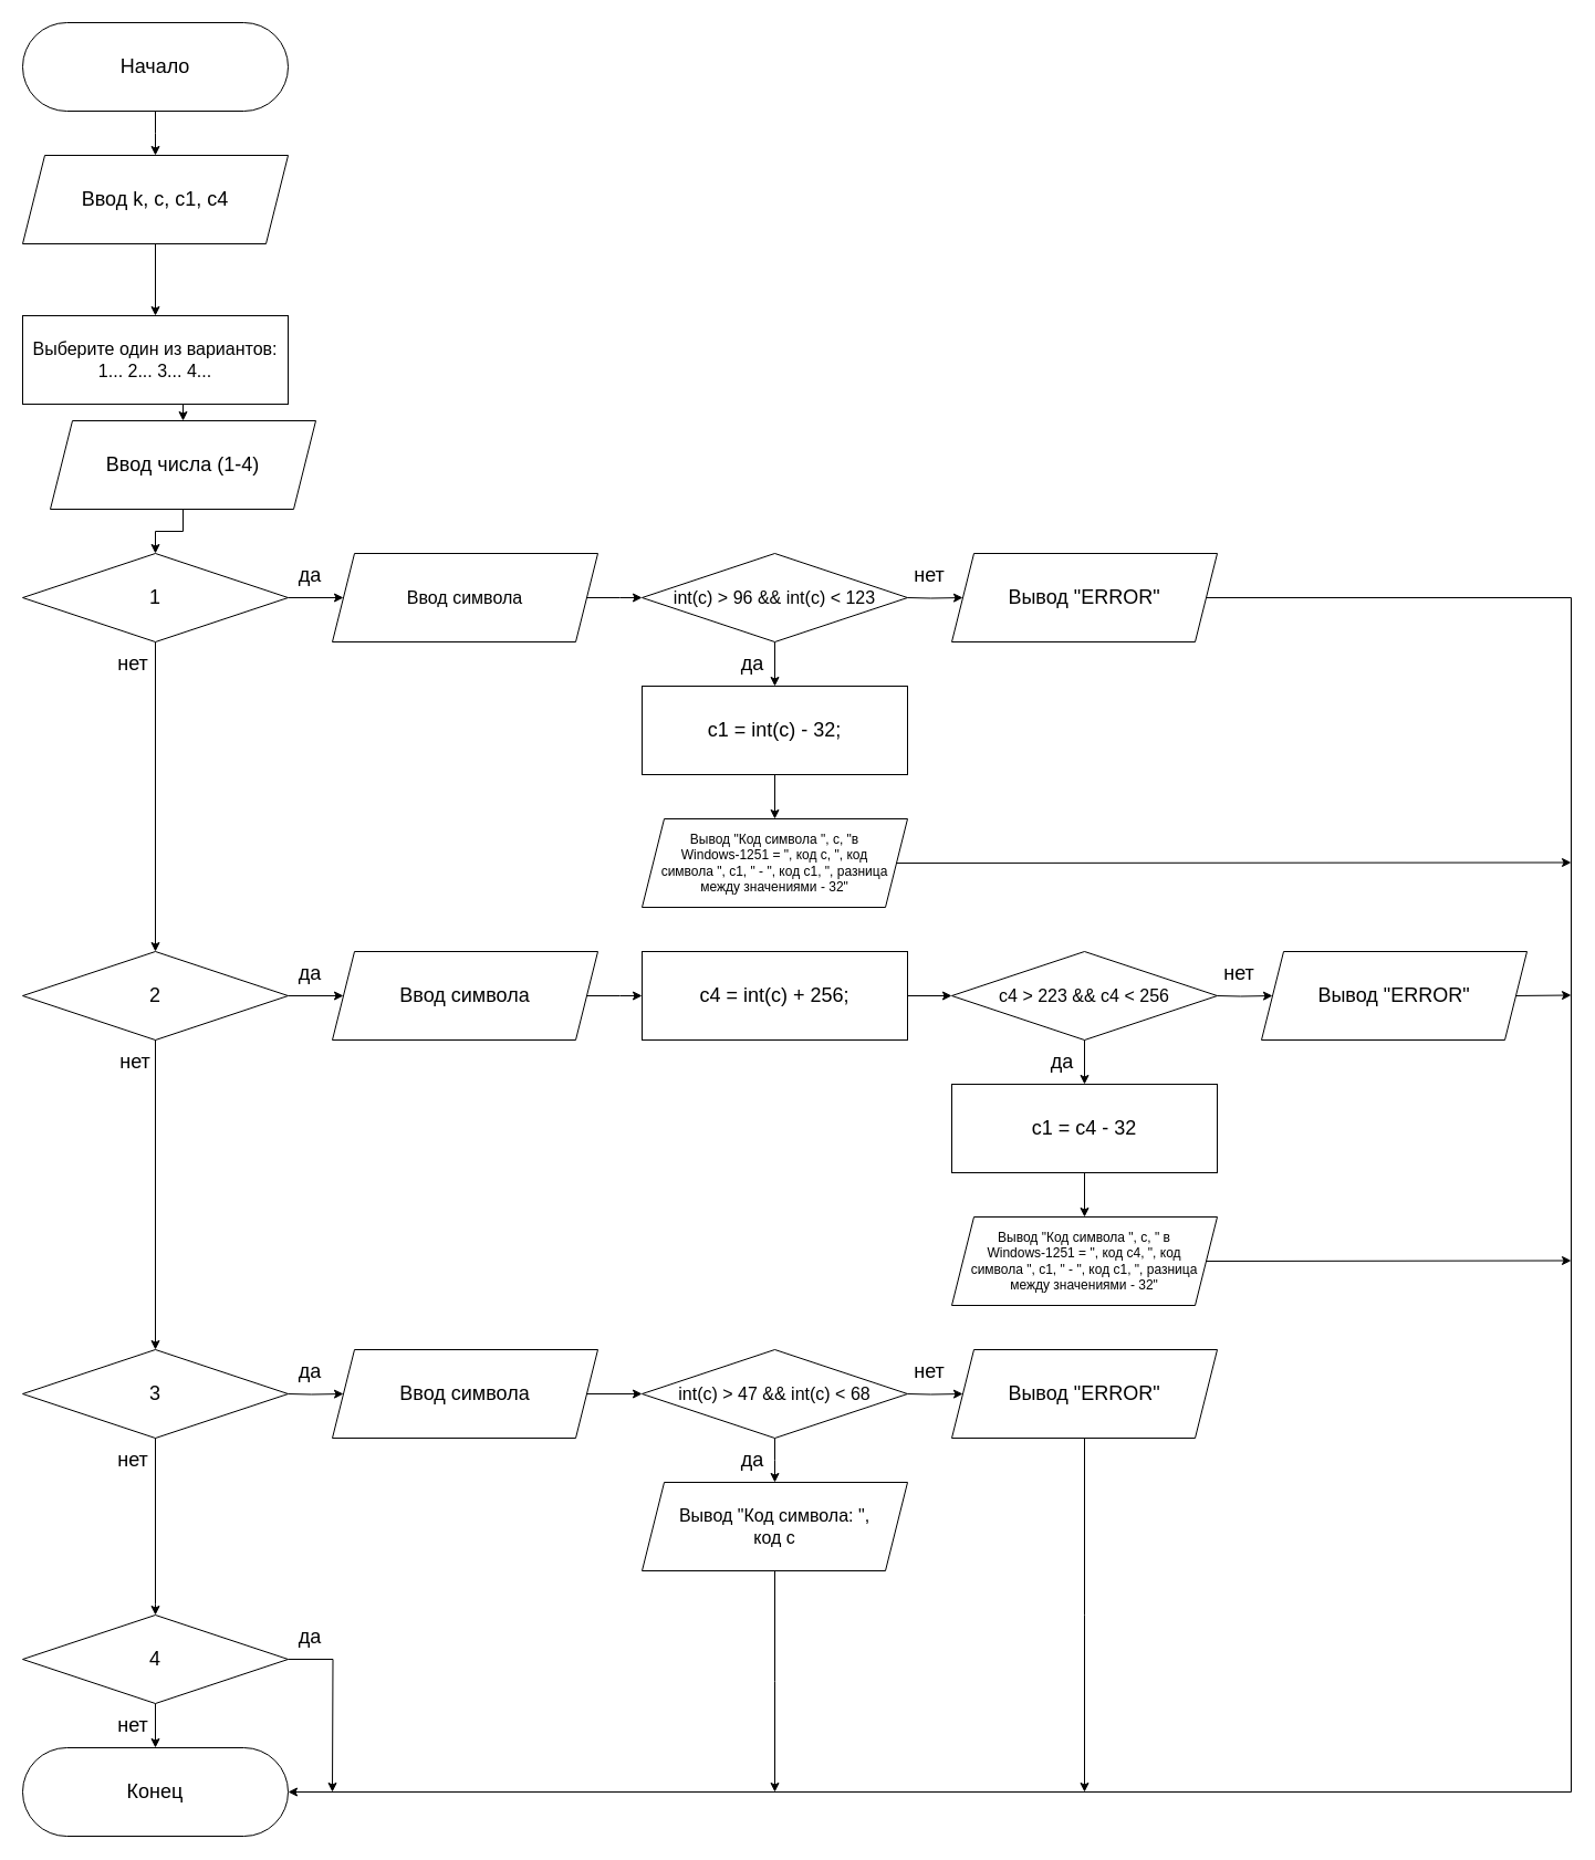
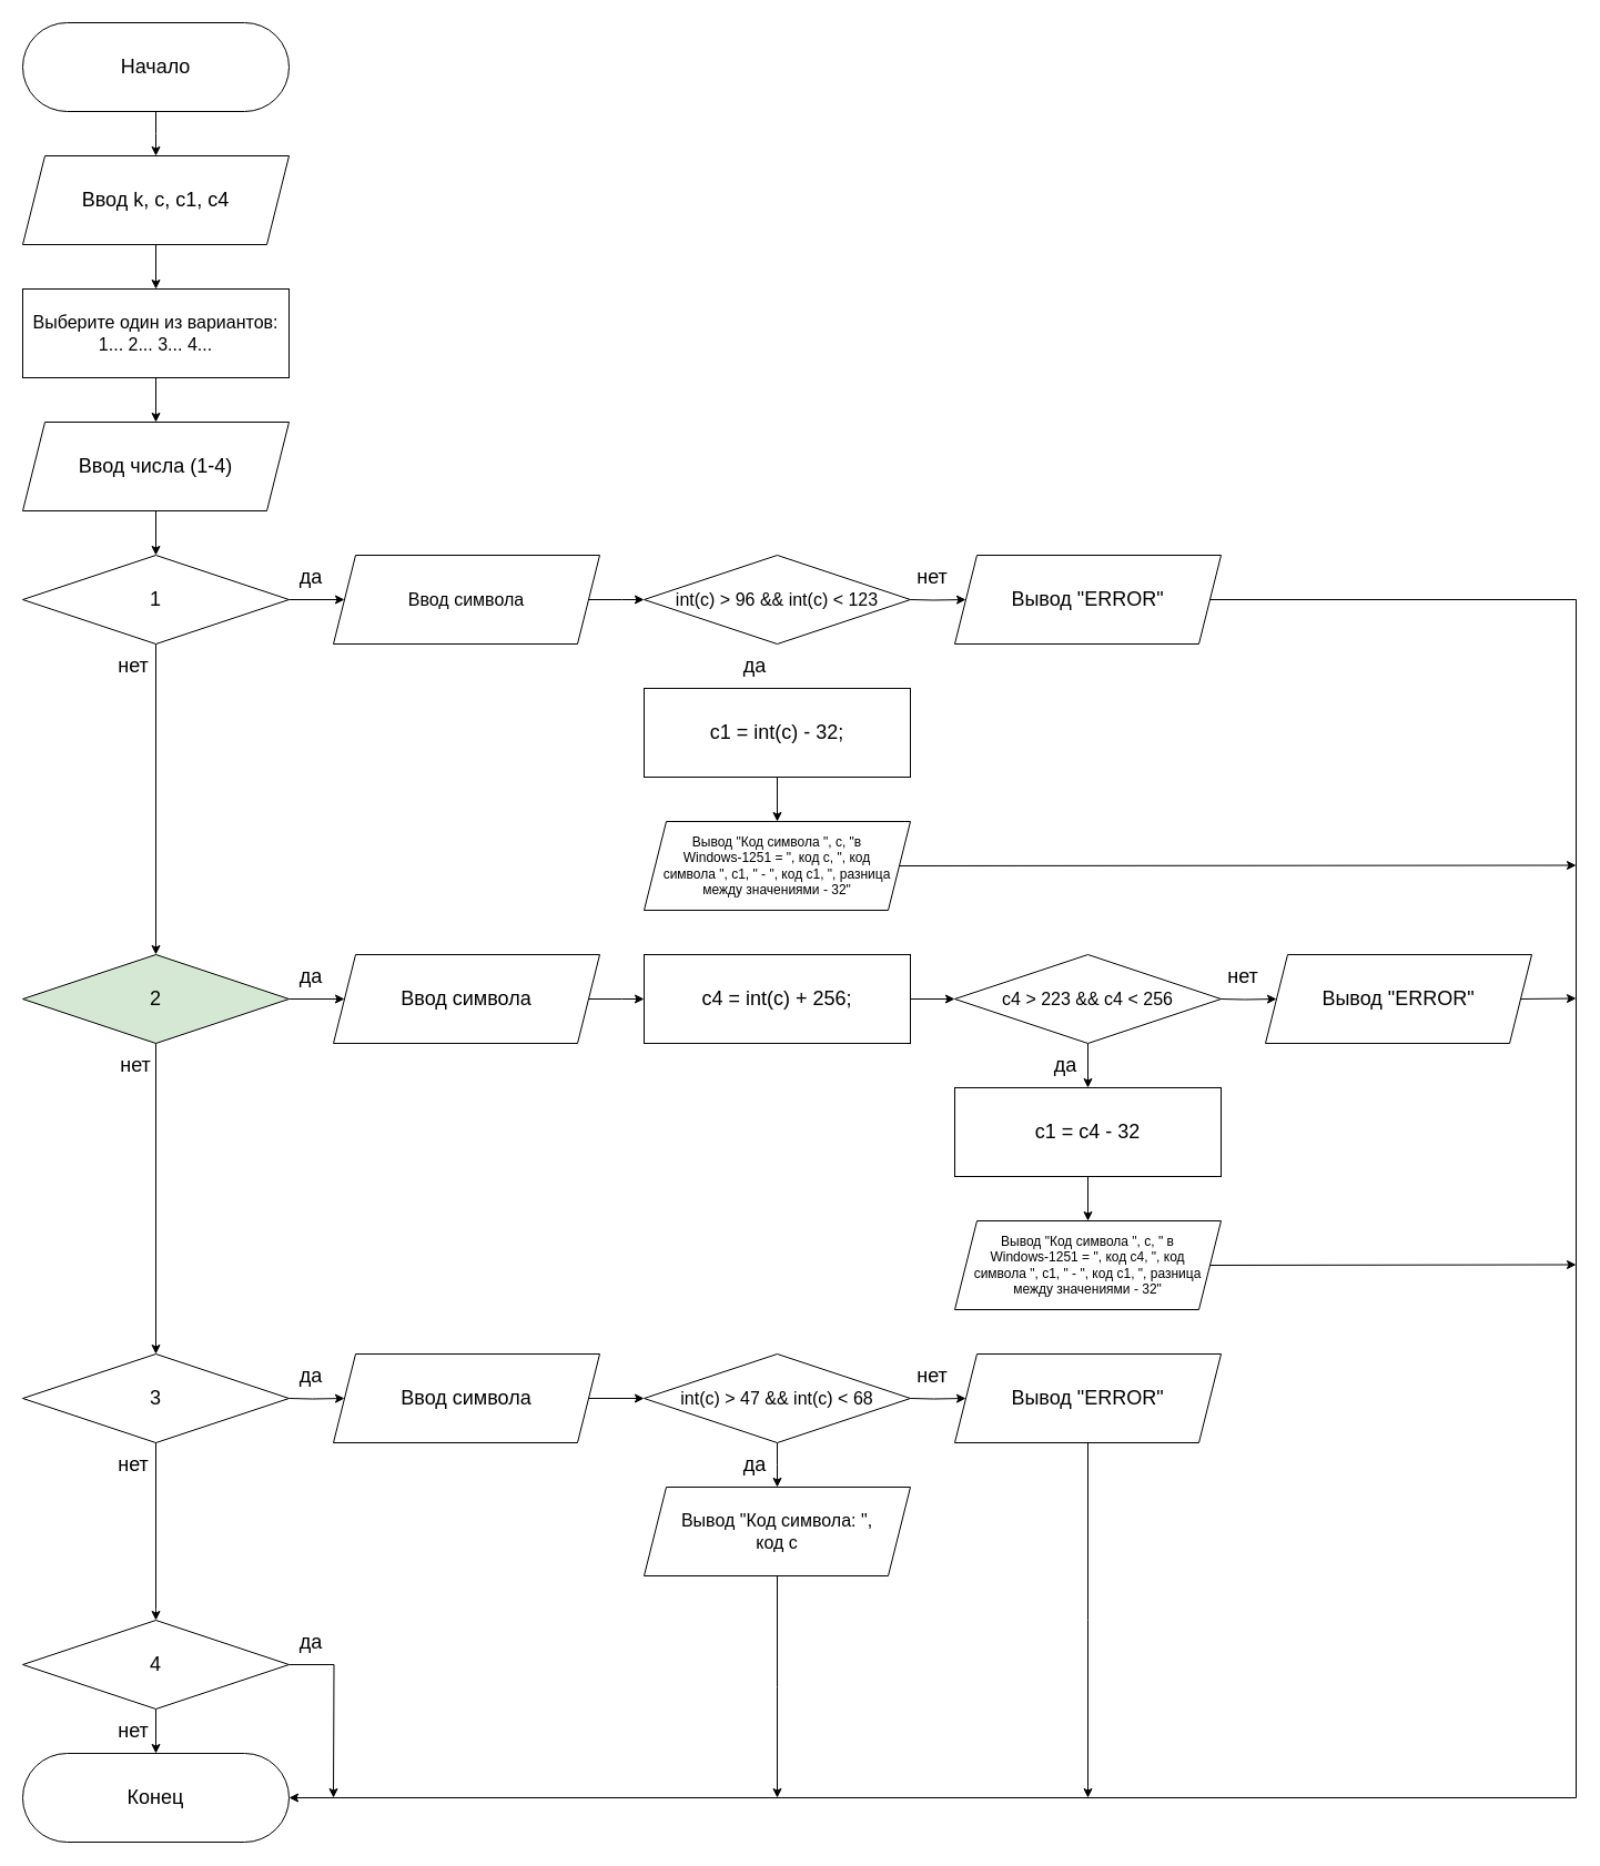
- <mxCell id="5" value="Выберите один из вариантов:&lt;br style=&quot;font-size: 16px;&quot;&gt;1... 2... 3... 4..." style="rounded=0;whiteSpace=wrap;html=1;fontSize=16;" parent="1" vertex="1"><mxGeometry x="20" y="285" width="240" height="80" as="geometry" /></mxCell>
+ <mxCell id="5" value="Выберите один из вариантов:&lt;br style=&quot;font-size: 16px;&quot;&gt;1... 2... 3... 4..." style="rounded=0;whiteSpace=wrap;html=1;fontSize=16;" parent="1" vertex="1"><mxGeometry x="20" y="260" width="240" height="80" as="geometry" /></mxCell>
- <mxCell id="7" value="Ввод числа (1-4)" style="shape=parallelogram;perimeter=parallelogramPerimeter;whiteSpace=wrap;html=1;fixedSize=1;fontSize=18;" parent="1" vertex="1"><mxGeometry x="45" y="380" width="240" height="80" as="geometry" /></mxCell>
+ <mxCell id="7" value="Ввод числа (1-4)" style="shape=parallelogram;perimeter=parallelogramPerimeter;whiteSpace=wrap;html=1;fixedSize=1;fontSize=18;" parent="1" vertex="1"><mxGeometry x="20" y="380" width="240" height="80" as="geometry" /></mxCell>
- <mxCell id="15" style="edgeStyle=orthogonalEdgeStyle;rounded=0;orthogonalLoop=1;jettySize=auto;html=1;exitX=0.5;exitY=1;exitDx=0;exitDy=0;entryX=0.5;entryY=0;entryDx=0;entryDy=0;fontSize=16;" parent="1" source="16" target="14" edge="1"><mxGeometry relative="1" as="geometry" /></mxCell>
- <mxCell id="20" value="2" style="rhombus;whiteSpace=wrap;html=1;fontSize=18;" parent="1" vertex="1"><mxGeometry x="20" y="860" width="240" height="80" as="geometry" /></mxCell>
+ <mxCell id="20" value="2" style="rhombus;whiteSpace=wrap;html=1;fontSize=18;fillColor=#d5e8d4;" parent="1" vertex="1"><mxGeometry x="20" y="860" width="240" height="80" as="geometry" /></mxCell>
